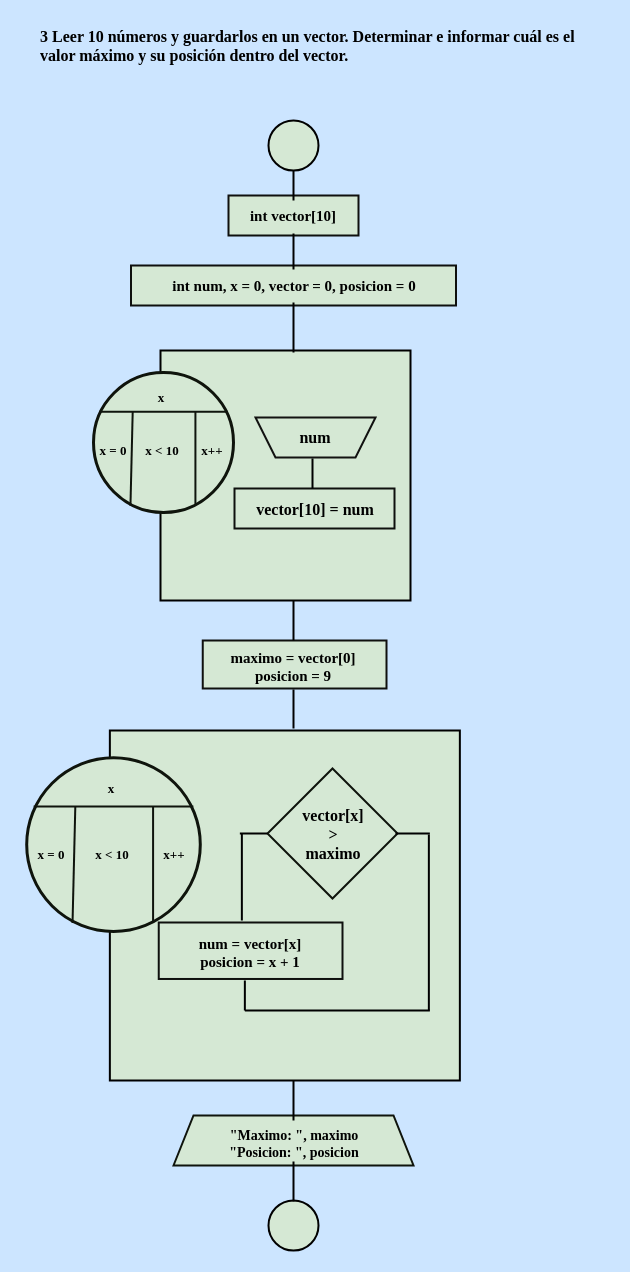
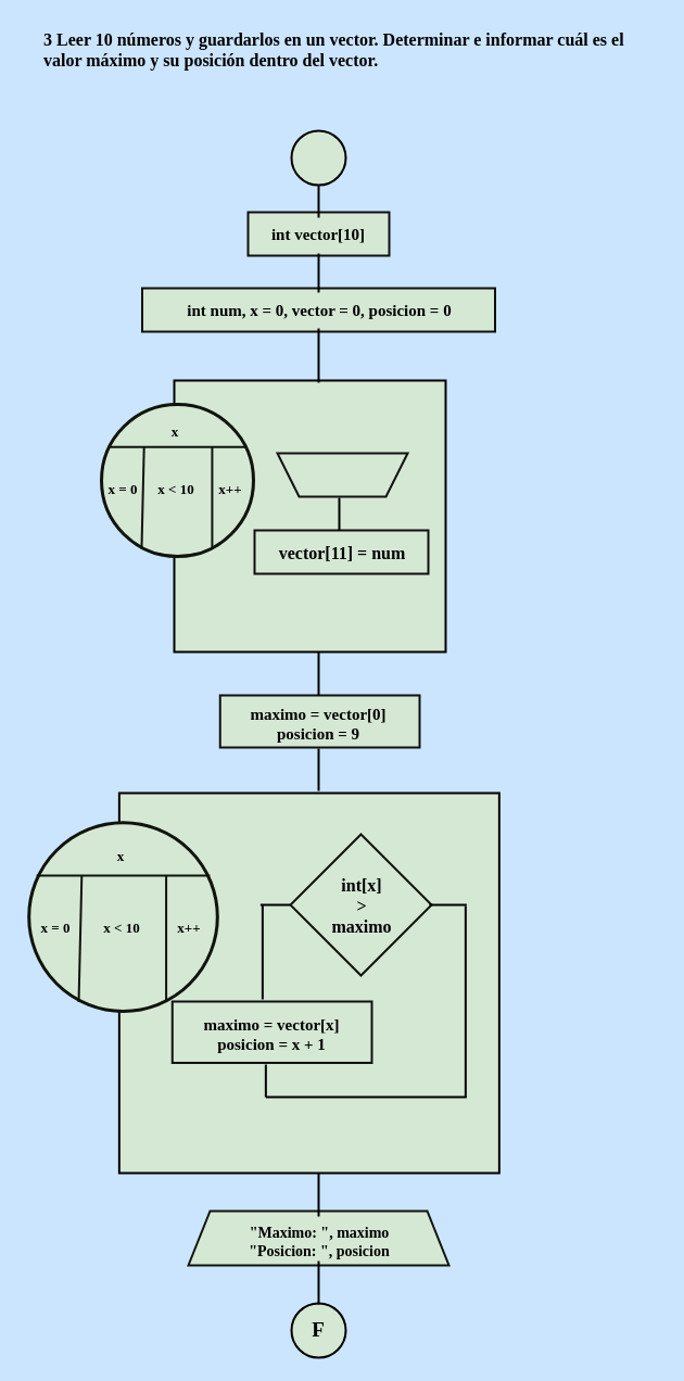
- <mxCell id="30" value="&lt;font size=&quot;1&quot; face=&quot;Comic Sans MS&quot; color=&quot;#000000&quot;&gt;&lt;b style=&quot;font-size: 16px;&quot;&gt;num&lt;/b&gt;&lt;/font&gt;" style="text;strokeColor=none;align=center;fillColor=none;html=1;verticalAlign=middle;whiteSpace=wrap;rounded=0;fontFamily=Architects Daughter;fontSource=https://fonts.googleapis.com/css?family=Architects+Daughter;container=0;" vertex="1" parent="28"><mxGeometry x="20" y="5" width="80" height="30" as="geometry" /></mxCell>
- <mxCell id="33" value="&lt;font size=&quot;1&quot; face=&quot;Comic Sans MS&quot; color=&quot;#000000&quot;&gt;&lt;b style=&quot;font-size: 16px;&quot;&gt;vector[10] = num&lt;/b&gt;&lt;/font&gt;" style="text;strokeColor=none;align=center;fillColor=none;html=1;verticalAlign=middle;whiteSpace=wrap;rounded=0;fontFamily=Architects Daughter;fontSource=https://fonts.googleapis.com/css?family=Architects+Daughter;" vertex="1" parent="31"><mxGeometry y="6" width="180" height="30" as="geometry" /></mxCell>
+ <mxCell id="33" value="&lt;font size=&quot;1&quot; face=&quot;Comic Sans MS&quot; color=&quot;#000000&quot;&gt;&lt;b style=&quot;font-size: 16px;&quot;&gt;vector[11] = num&lt;/b&gt;&lt;/font&gt;" style="text;strokeColor=none;align=center;fillColor=none;html=1;verticalAlign=middle;whiteSpace=wrap;rounded=0;fontFamily=Architects Daughter;fontSource=https://fonts.googleapis.com/css?family=Architects+Daughter;" vertex="1" parent="31"><mxGeometry y="6" width="180" height="30" as="geometry" /></mxCell>
- <mxCell id="51" value="&lt;font size=&quot;1&quot; face=&quot;Comic Sans MS&quot; color=&quot;#000000&quot;&gt;&lt;b style=&quot;font-size: 16px;&quot;&gt;vector[x]&lt;/b&gt;&lt;/font&gt;&lt;div&gt;&lt;font face=&quot;Comic Sans MS&quot; color=&quot;#000000&quot;&gt;&lt;span style=&quot;font-size: 16px;&quot;&gt;&lt;b&gt;&amp;gt;&lt;/b&gt;&lt;/span&gt;&lt;/font&gt;&lt;/div&gt;&lt;div&gt;&lt;font size=&quot;1&quot; face=&quot;Comic Sans MS&quot; color=&quot;#000000&quot;&gt;&lt;b style=&quot;font-size: 16px;&quot;&gt;maximo&lt;/b&gt;&lt;/font&gt;&lt;/div&gt;" style="text;strokeColor=none;align=center;fillColor=none;html=1;verticalAlign=middle;whiteSpace=wrap;rounded=0;fontFamily=Architects Daughter;fontSource=https://fonts.googleapis.com/css?family=Architects+Daughter;" vertex="1" parent="49"><mxGeometry x="1" y="31" width="130" height="70" as="geometry" /></mxCell>
+ <mxCell id="51" value="&lt;font size=&quot;1&quot; face=&quot;Comic Sans MS&quot; color=&quot;#000000&quot;&gt;&lt;b style=&quot;font-size: 16px;&quot;&gt;int[x]&lt;/b&gt;&lt;/font&gt;&lt;div&gt;&lt;font face=&quot;Comic Sans MS&quot; color=&quot;#000000&quot;&gt;&lt;span style=&quot;font-size: 16px;&quot;&gt;&lt;b&gt;&amp;gt;&lt;/b&gt;&lt;/span&gt;&lt;/font&gt;&lt;/div&gt;&lt;div&gt;&lt;font size=&quot;1&quot; face=&quot;Comic Sans MS&quot; color=&quot;#000000&quot;&gt;&lt;b style=&quot;font-size: 16px;&quot;&gt;maximo&lt;/b&gt;&lt;/font&gt;&lt;/div&gt;" style="text;strokeColor=none;align=center;fillColor=none;html=1;verticalAlign=middle;whiteSpace=wrap;rounded=0;fontFamily=Architects Daughter;fontSource=https://fonts.googleapis.com/css?family=Architects+Daughter;" vertex="1" parent="49"><mxGeometry x="1" y="31" width="130" height="70" as="geometry" /></mxCell>
- <mxCell id="60" value="&lt;font color=&quot;#000000&quot; face=&quot;Comic Sans MS&quot;&gt;&lt;span style=&quot;font-size: 15px;&quot;&gt;&lt;b&gt;num = vector[x]&lt;/b&gt;&lt;/span&gt;&lt;/font&gt;&lt;div&gt;&lt;font color=&quot;#000000&quot; face=&quot;Comic Sans MS&quot;&gt;&lt;span style=&quot;font-size: 15px;&quot;&gt;&lt;b&gt;posicion = x + 1&lt;/b&gt;&lt;/span&gt;&lt;/font&gt;&lt;/div&gt;" style="text;strokeColor=none;align=center;fillColor=none;html=1;verticalAlign=middle;whiteSpace=wrap;rounded=0;fontFamily=Architects Daughter;fontSource=https://fonts.googleapis.com/css?family=Architects+Daughter;container=0;" vertex="1" parent="58"><mxGeometry x="16" width="160" height="60" as="geometry" /></mxCell>
+ <mxCell id="60" value="&lt;font color=&quot;#000000&quot; face=&quot;Comic Sans MS&quot;&gt;&lt;span style=&quot;font-size: 15px;&quot;&gt;&lt;b&gt;maximo = vector[x]&lt;/b&gt;&lt;/span&gt;&lt;/font&gt;&lt;div&gt;&lt;font color=&quot;#000000&quot; face=&quot;Comic Sans MS&quot;&gt;&lt;span style=&quot;font-size: 15px;&quot;&gt;&lt;b&gt;posicion = x + 1&lt;/b&gt;&lt;/span&gt;&lt;/font&gt;&lt;/div&gt;" style="text;strokeColor=none;align=center;fillColor=none;html=1;verticalAlign=middle;whiteSpace=wrap;rounded=0;fontFamily=Architects Daughter;fontSource=https://fonts.googleapis.com/css?family=Architects+Daughter;container=0;" vertex="1" parent="58"><mxGeometry x="16" width="160" height="60" as="geometry" /></mxCell>
+ <mxCell id="8" value="&lt;b&gt;&lt;font color=&quot;#000000&quot; style=&quot;font-size: 19px;&quot; face=&quot;Comic Sans MS&quot;&gt;F&lt;/font&gt;&lt;/b&gt;" style="text;strokeColor=none;align=center;fillColor=none;html=1;verticalAlign=middle;whiteSpace=wrap;rounded=0;fontFamily=Architects Daughter;fontSource=https://fonts.googleapis.com/css?family=Architects+Daughter;" parent="6" vertex="1"><mxGeometry x="5" y="10" width="40" height="30" as="geometry" /></mxCell>
